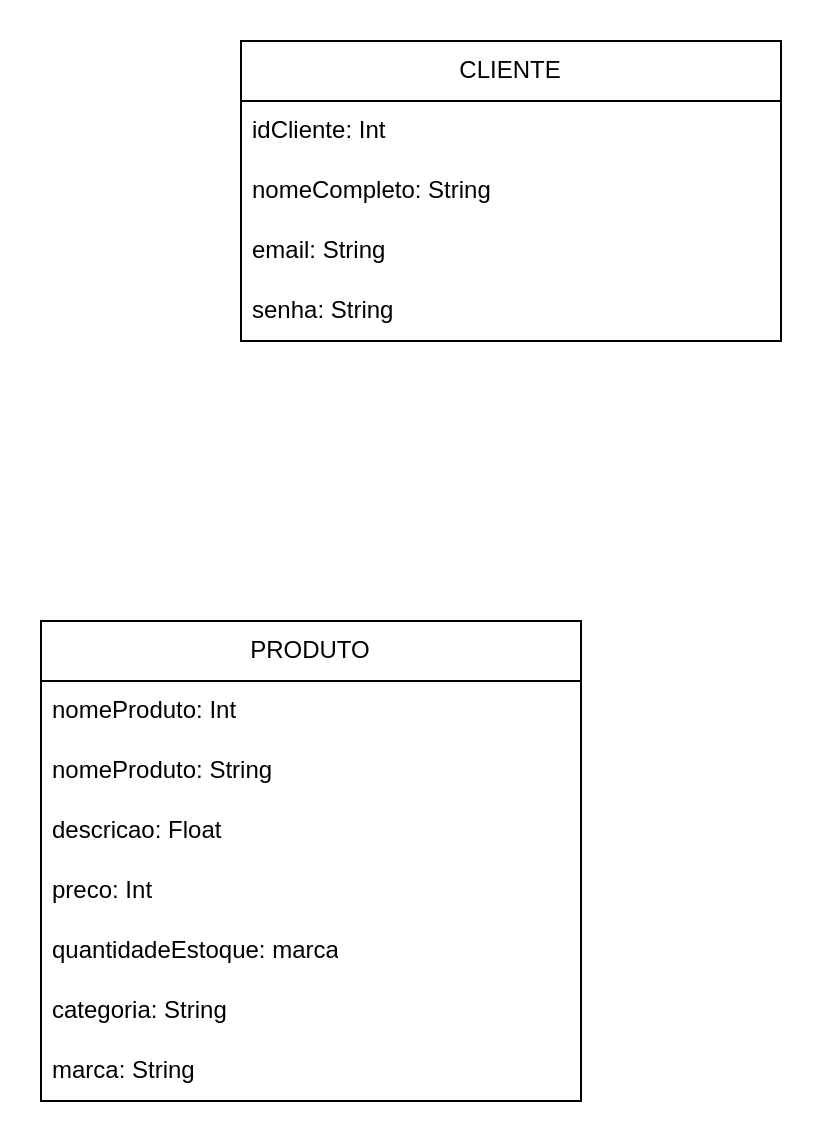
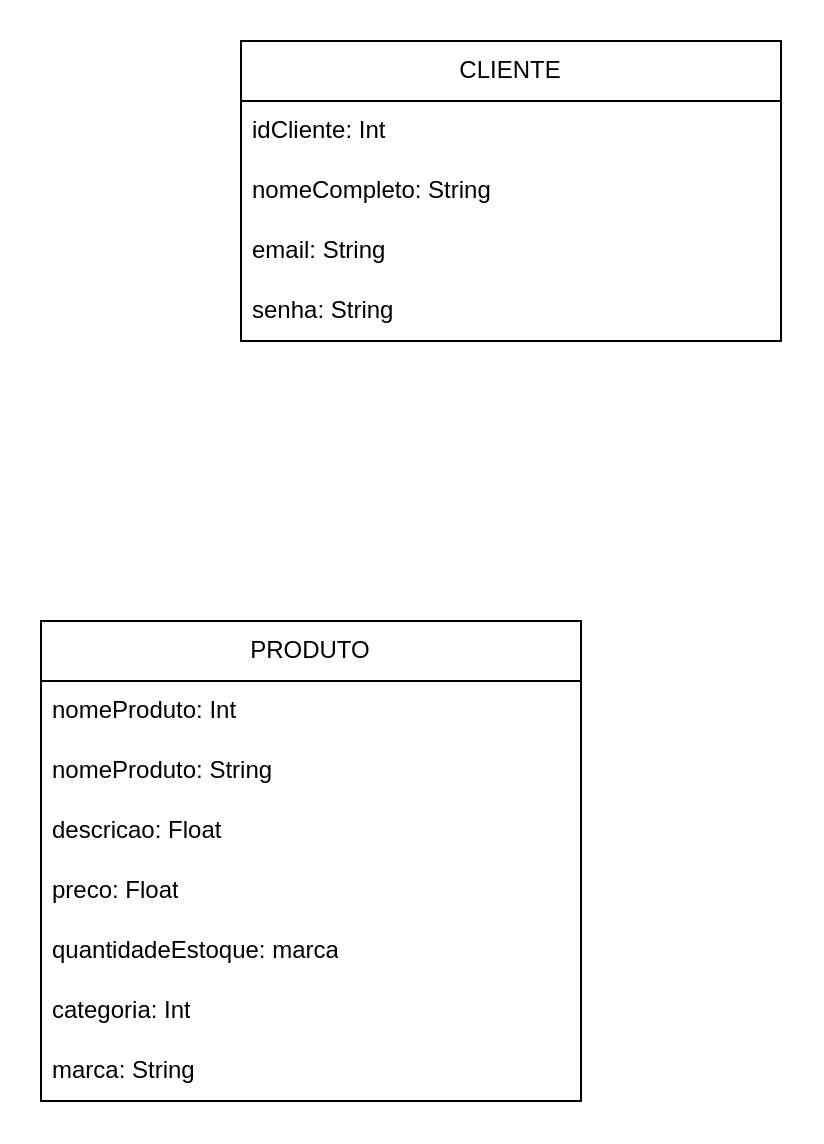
- <mxCell id="11" value="preco: Int" style="text;strokeColor=none;fillColor=none;align=left;verticalAlign=middle;spacingLeft=4;spacingRight=4;overflow=hidden;points=[[0,0.5],[1,0.5]];portConstraint=eastwest;rotatable=0;whiteSpace=wrap;html=1;" vertex="1" parent="7"><mxGeometry y="120" width="270" height="30" as="geometry" /></mxCell>
+ <mxCell id="11" value="preco: Float" style="text;strokeColor=none;fillColor=none;align=left;verticalAlign=middle;spacingLeft=4;spacingRight=4;overflow=hidden;points=[[0,0.5],[1,0.5]];portConstraint=eastwest;rotatable=0;whiteSpace=wrap;html=1;" vertex="1" parent="7"><mxGeometry y="120" width="270" height="30" as="geometry" /></mxCell>
- <mxCell id="13" value="categoria: String" style="text;strokeColor=none;fillColor=none;align=left;verticalAlign=middle;spacingLeft=4;spacingRight=4;overflow=hidden;points=[[0,0.5],[1,0.5]];portConstraint=eastwest;rotatable=0;whiteSpace=wrap;html=1;" vertex="1" parent="7"><mxGeometry y="180" width="270" height="30" as="geometry" /></mxCell>
+ <mxCell id="13" value="categoria: Int" style="text;strokeColor=none;fillColor=none;align=left;verticalAlign=middle;spacingLeft=4;spacingRight=4;overflow=hidden;points=[[0,0.5],[1,0.5]];portConstraint=eastwest;rotatable=0;whiteSpace=wrap;html=1;" vertex="1" parent="7"><mxGeometry y="180" width="270" height="30" as="geometry" /></mxCell>
